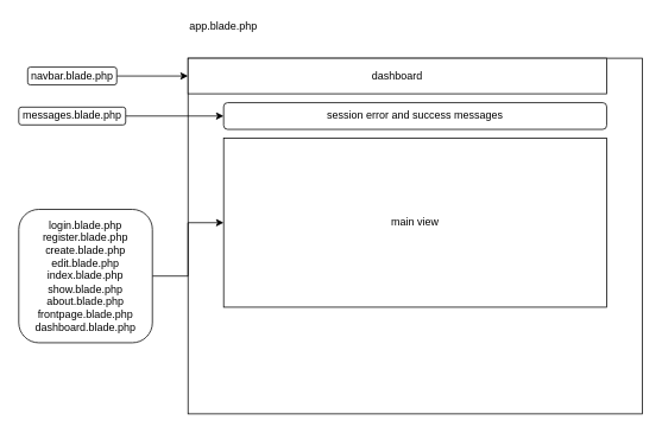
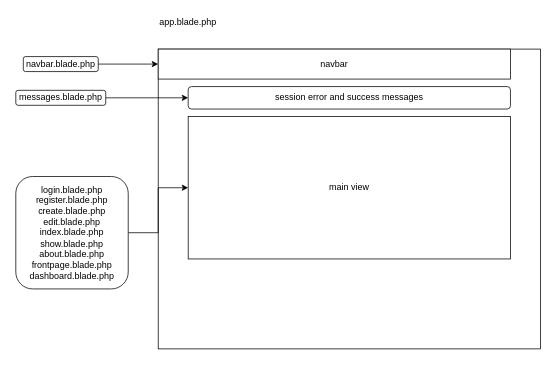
- <mxCell id="3" value="dashboard" style="rounded=0;whiteSpace=wrap;html=1;" vertex="1" parent="1"><mxGeometry x="210" y="65" width="470" height="40" as="geometry" /></mxCell>
+ <mxCell id="3" value="navbar" style="rounded=0;whiteSpace=wrap;html=1;" vertex="1" parent="1"><mxGeometry x="210" y="65" width="470" height="40" as="geometry" /></mxCell>
